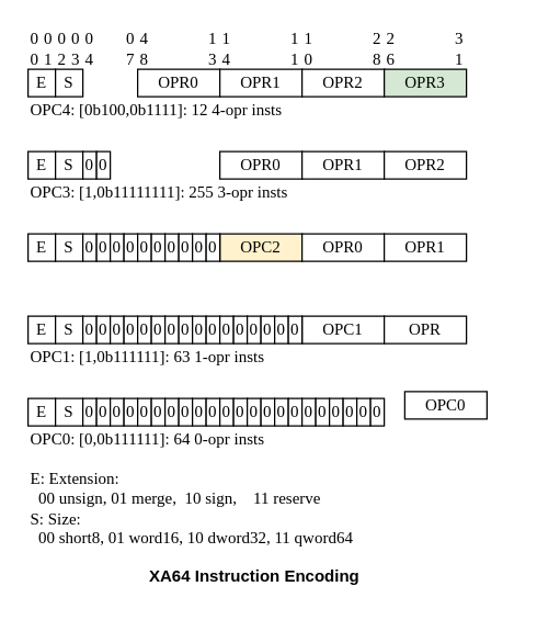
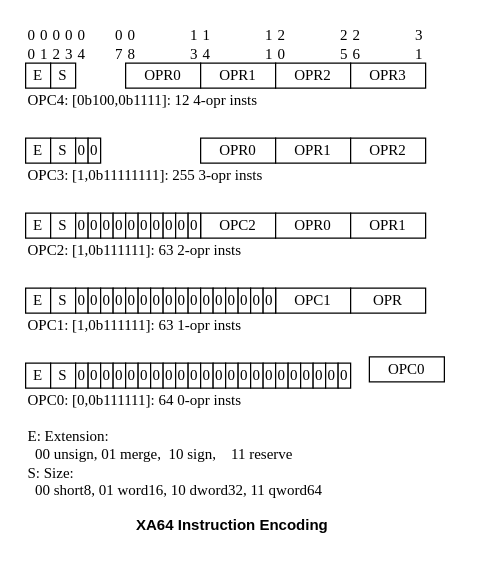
- <mxCell id="87" value="4&lt;br&gt;8" style="text;html=1;align=left;verticalAlign=middle;resizable=0;points=[];autosize=1;strokeColor=none;fillColor=none;fontFamily=mono;" parent="1" vertex="1"><mxGeometry x="100" y="20" width="20" height="30" as="geometry" /></mxCell>
+ <mxCell id="87" value="0&lt;br&gt;8" style="text;html=1;align=left;verticalAlign=middle;resizable=0;points=[];autosize=1;strokeColor=none;fillColor=none;fontFamily=mono;" parent="1" vertex="1"><mxGeometry x="100" y="20" width="20" height="30" as="geometry" /></mxCell>
- <mxCell id="91" value="1&lt;br&gt;0" style="text;html=1;align=left;verticalAlign=middle;resizable=0;points=[];autosize=1;strokeColor=none;fillColor=none;fontFamily=mono;" parent="1" vertex="1"><mxGeometry x="220" y="20" width="20" height="30" as="geometry" /></mxCell>
+ <mxCell id="91" value="2&lt;br&gt;0" style="text;html=1;align=left;verticalAlign=middle;resizable=0;points=[];autosize=1;strokeColor=none;fillColor=none;fontFamily=mono;" parent="1" vertex="1"><mxGeometry x="220" y="20" width="20" height="30" as="geometry" /></mxCell>
- <mxCell id="92" value="2&lt;br&gt;8" style="text;html=1;align=left;verticalAlign=middle;resizable=0;points=[];autosize=1;strokeColor=none;fillColor=none;fontFamily=mono;" parent="1" vertex="1"><mxGeometry x="270" y="20" width="20" height="30" as="geometry" /></mxCell>
+ <mxCell id="92" value="2&lt;br&gt;5" style="text;html=1;align=left;verticalAlign=middle;resizable=0;points=[];autosize=1;strokeColor=none;fillColor=none;fontFamily=mono;" parent="1" vertex="1"><mxGeometry x="270" y="20" width="20" height="30" as="geometry" /></mxCell>
- <mxCell id="8" value="OPR3" style="rounded=0;whiteSpace=wrap;html=1;fontFamily=mono;fillColor=#d5e8d4;" parent="1" vertex="1"><mxGeometry x="280" y="50" width="60" height="20" as="geometry" /></mxCell>
+ <mxCell id="8" value="OPR3" style="rounded=0;whiteSpace=wrap;html=1;fontFamily=mono;" parent="1" vertex="1"><mxGeometry x="280" y="50" width="60" height="20" as="geometry" /></mxCell>
- <mxCell id="16" value="OPC2" style="rounded=0;whiteSpace=wrap;html=1;fontFamily=mono;fillColor=#fff2cc;" parent="1" vertex="1"><mxGeometry x="160" y="170" width="60" height="20" as="geometry" /></mxCell>
+ <mxCell id="16" value="OPC2" style="rounded=0;whiteSpace=wrap;html=1;fontFamily=mono;" parent="1" vertex="1"><mxGeometry x="160" y="170" width="60" height="20" as="geometry" /></mxCell>
+ <mxCell id="22" value="OPC2: [1,0b111111]: 63 2-opr insts" style="text;html=1;align=left;verticalAlign=middle;resizable=0;points=[];autosize=1;strokeColor=none;fillColor=none;fontFamily=mono;" parent="1" vertex="1"><mxGeometry x="20" y="190" width="260" height="20" as="geometry" /></mxCell>
